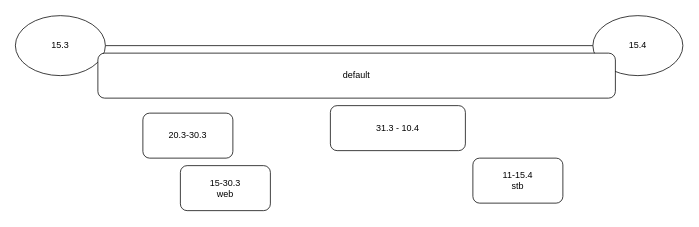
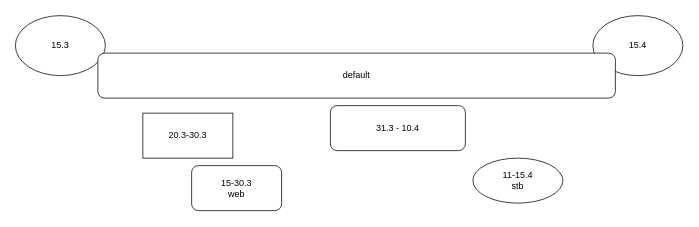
- <mxCell id="2" value="" style="endArrow=none;html=1;startArrow=none;" edge="1" parent="1" source="5" target="3"><mxGeometry width="50" height="50" relative="1" as="geometry"><mxPoint x="70" y="60" as="sourcePoint" /><mxPoint x="830" y="60" as="targetPoint" /></mxGeometry></mxCell>
- <mxCell id="7" value="20.3-30.3" style="rounded=1;whiteSpace=wrap;html=1;" vertex="1" parent="1"><mxGeometry x="190" y="150" width="120" height="60" as="geometry" /></mxCell>
+ <mxCell id="7" value="20.3-30.3" style="whiteSpace=wrap;html=1;rounded=0;" vertex="1" parent="1"><mxGeometry x="190" y="150" width="120" height="60" as="geometry" /></mxCell>
- <mxCell id="10" value="11-15.4&lt;br&gt;stb" style="rounded=1;whiteSpace=wrap;html=1;" vertex="1" parent="1"><mxGeometry x="630" y="210" width="120" height="60" as="geometry" /></mxCell>
+ <mxCell id="10" value="11-15.4&lt;br&gt;stb" style="ellipse;whiteSpace=wrap;html=1;" vertex="1" parent="1"><mxGeometry x="630" y="210" width="120" height="60" as="geometry" /></mxCell>
- <mxCell id="9" value="15-30.3&lt;br&gt;web" style="rounded=1;whiteSpace=wrap;html=1;" vertex="1" parent="1"><mxGeometry x="240" y="220" width="120" height="60" as="geometry" /></mxCell>
+ <mxCell id="9" value="15-30.3&lt;br&gt;web" style="rounded=1;whiteSpace=wrap;html=1;" vertex="1" parent="1"><mxGeometry x="255" y="220" width="120" height="60" as="geometry" /></mxCell>
